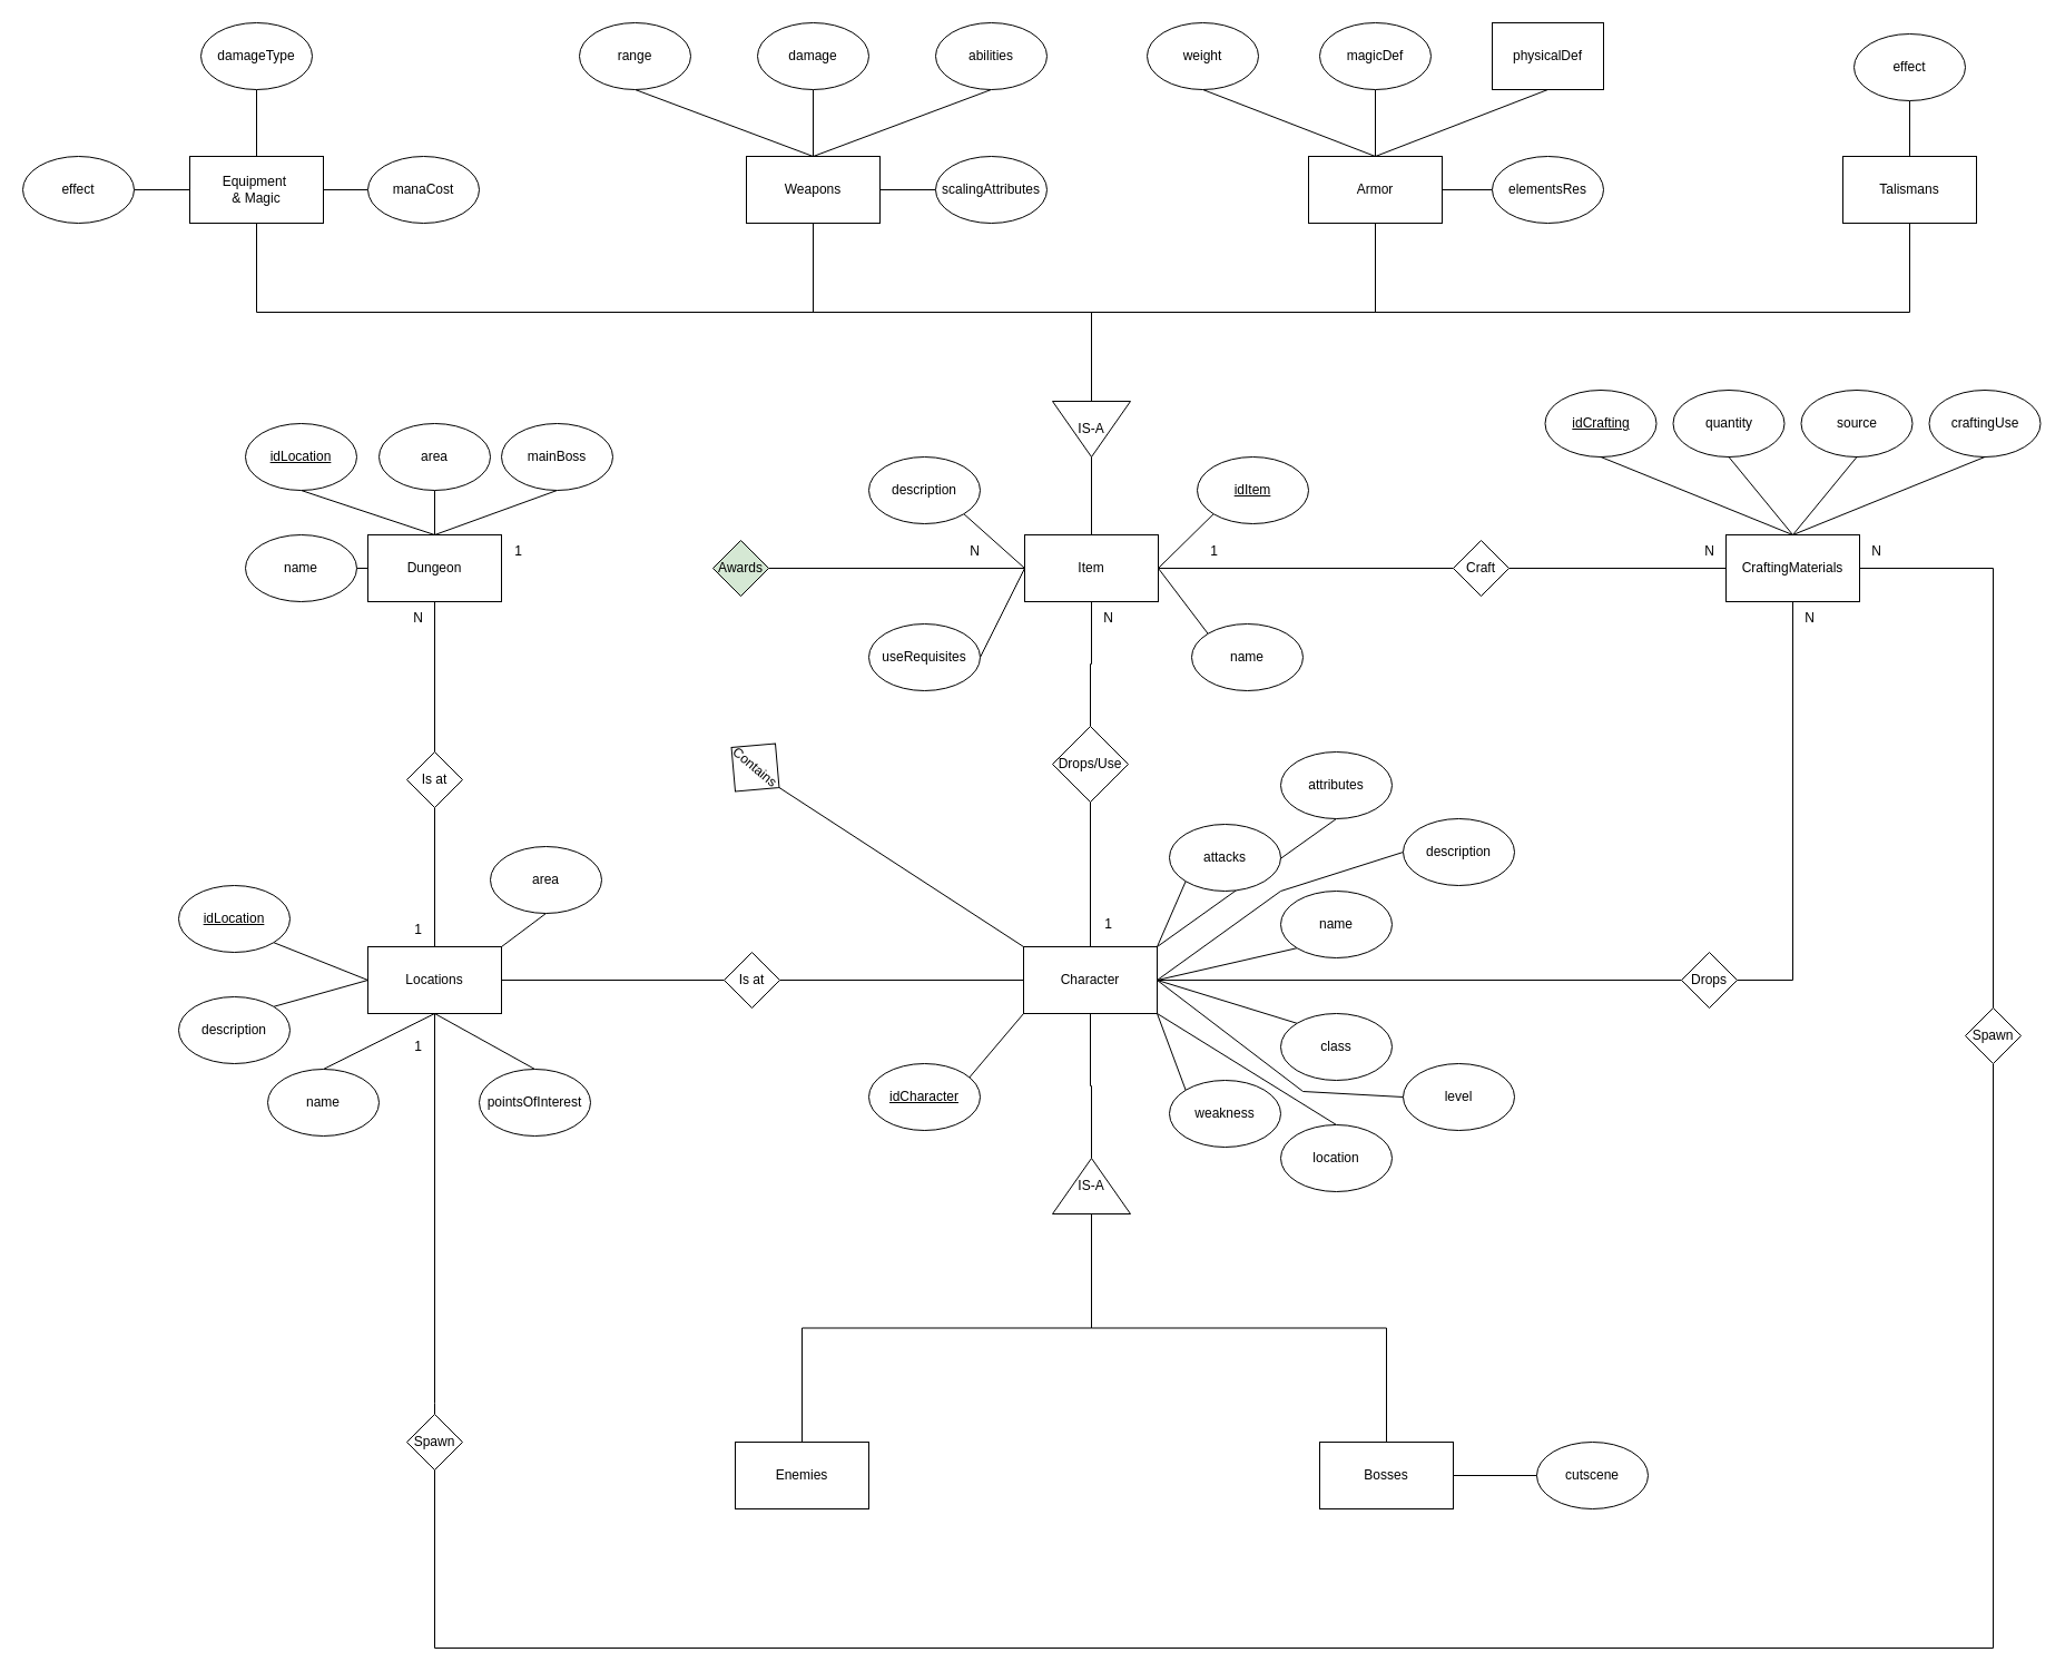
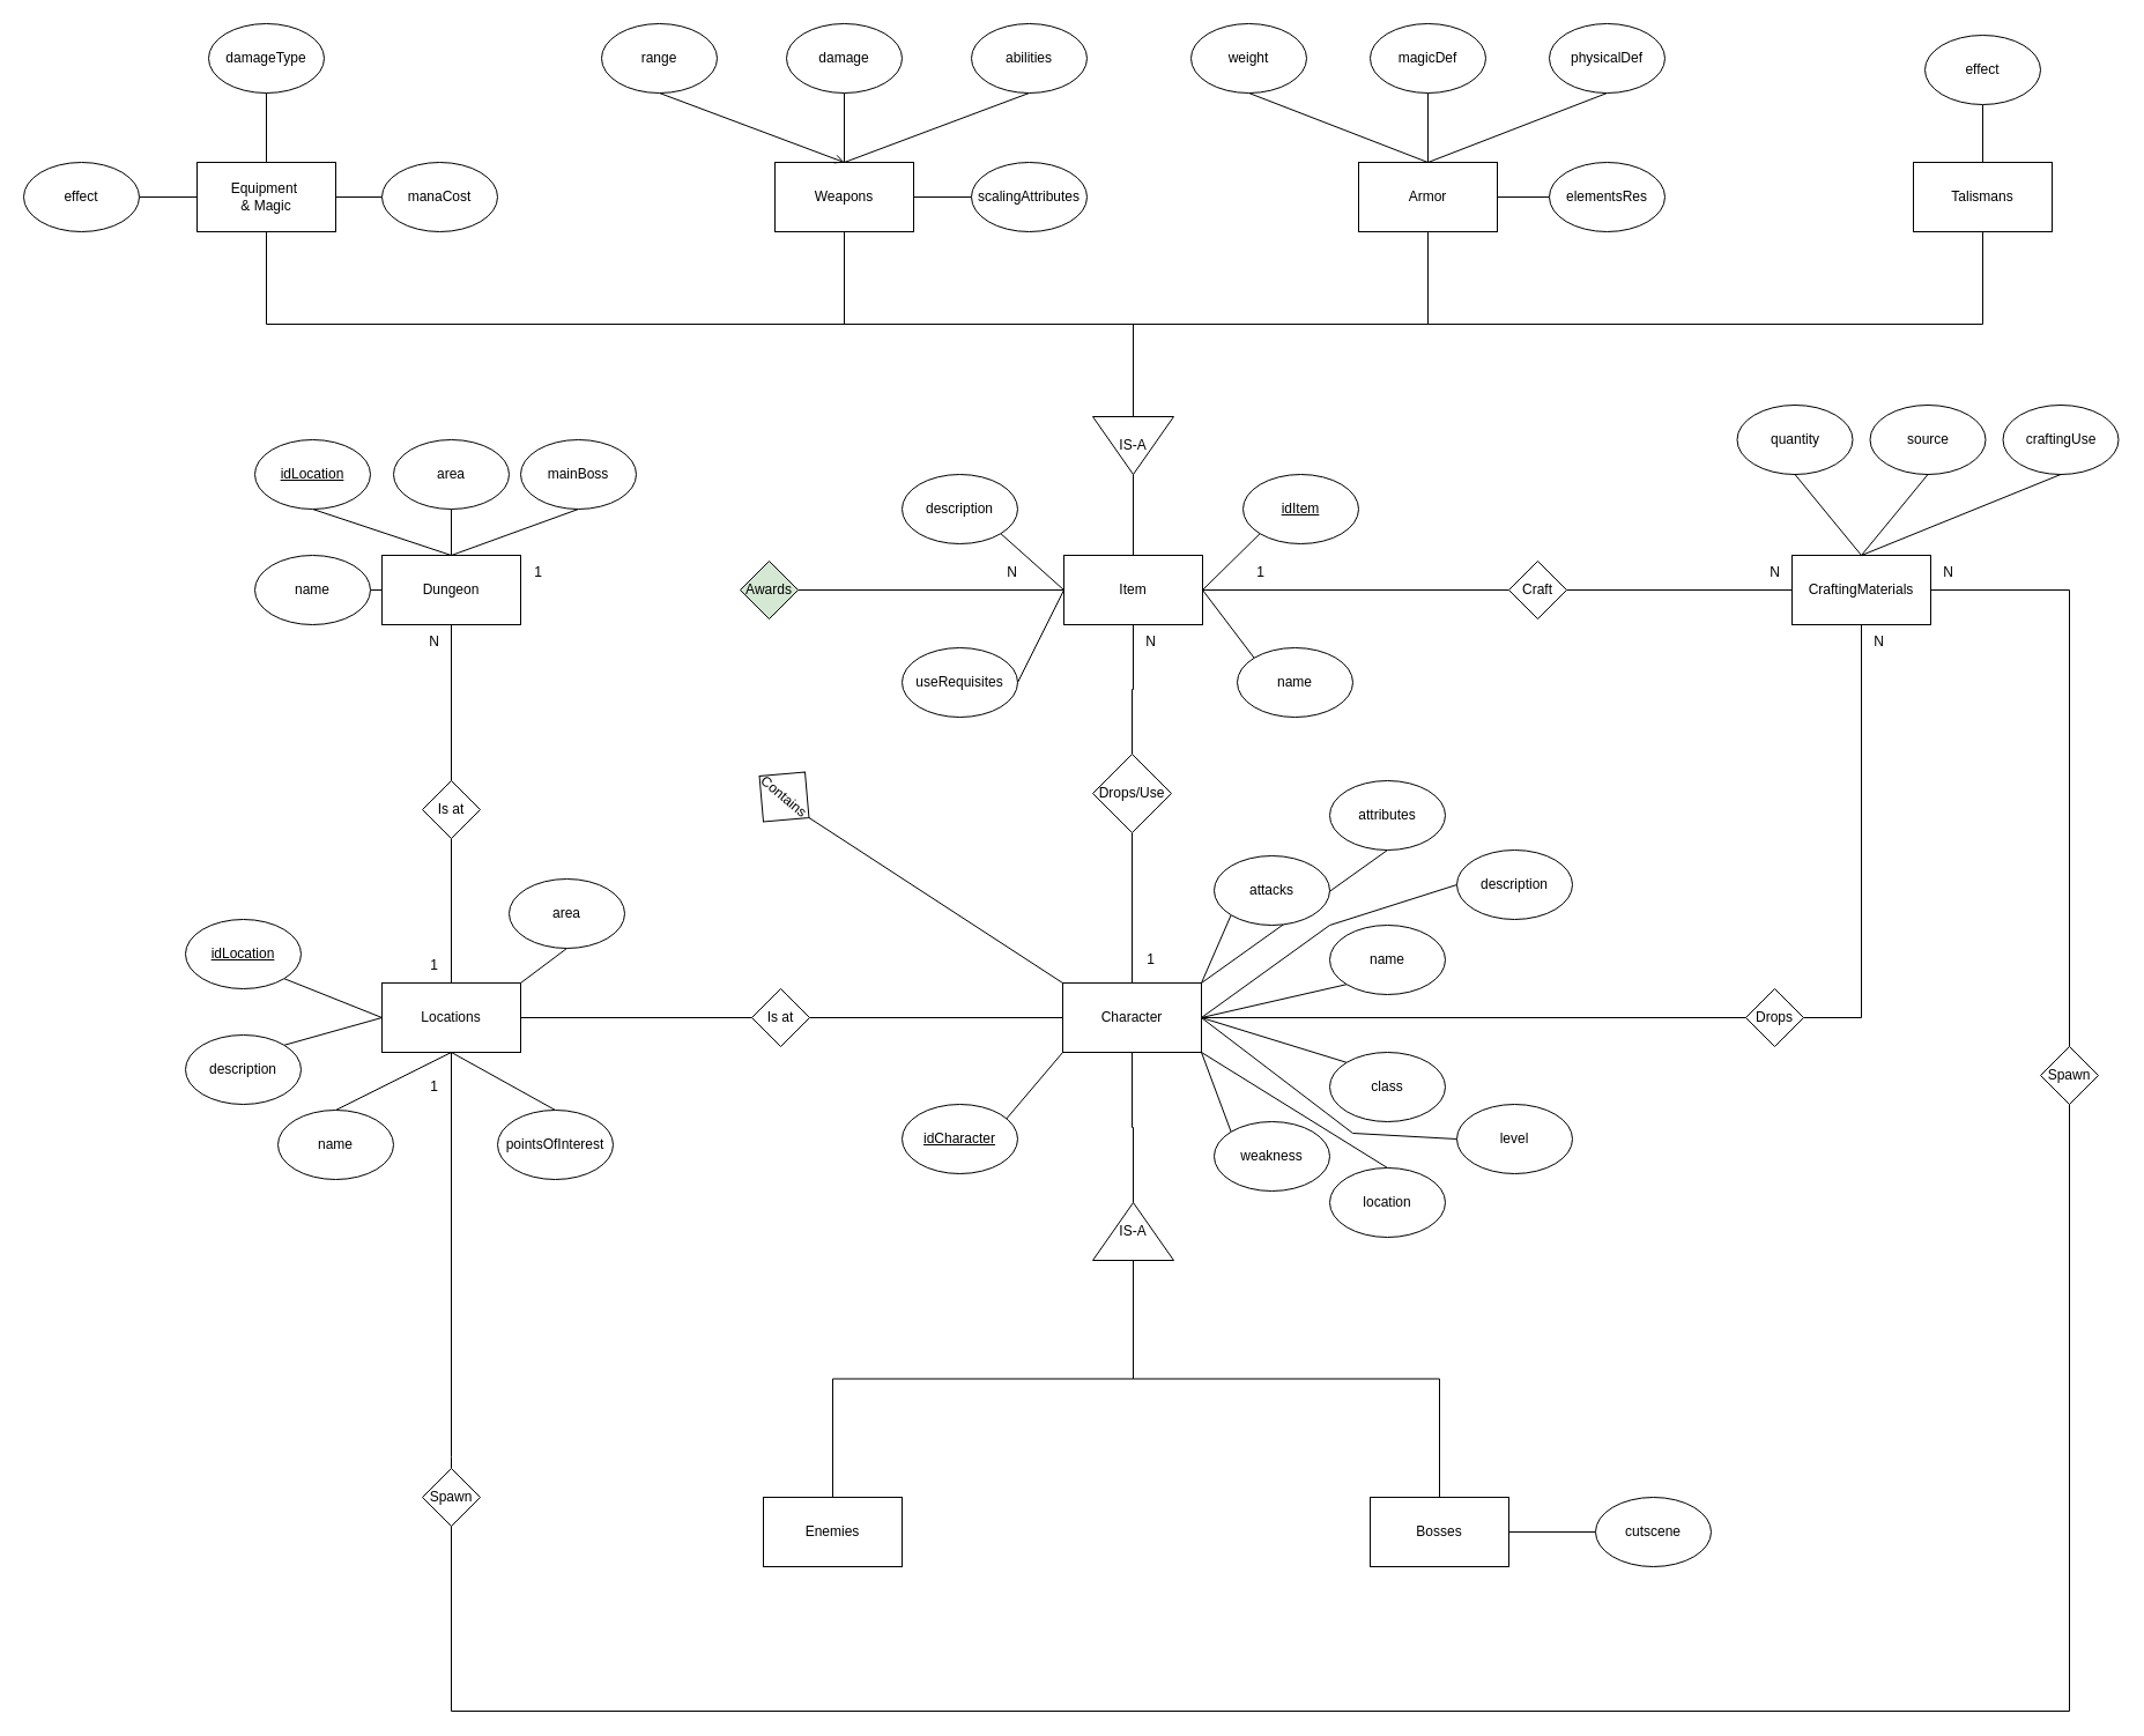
- <mxCell id="40" value="physicalDef" style="whiteSpace=wrap;html=1;rounded=0;" vertex="1" parent="1"><mxGeometry x="1340" y="20" width="100" height="60" as="geometry" /></mxCell>
+ <mxCell id="40" value="physicalDef" style="ellipse;whiteSpace=wrap;html=1;" vertex="1" parent="1"><mxGeometry x="1340" y="20" width="100" height="60" as="geometry" /></mxCell>
- <mxCell id="33" style="rounded=0;orthogonalLoop=1;jettySize=auto;html=1;exitX=0.5;exitY=1;exitDx=0;exitDy=0;endArrow=none;endFill=0;entryX=0.5;entryY=0;entryDx=0;entryDy=0;" edge="1" parent="1" source="34" target="7"><mxGeometry relative="1" as="geometry" /></mxCell>
+ <mxCell id="33" style="rounded=0;orthogonalLoop=1;jettySize=auto;html=1;exitX=0.5;exitY=1;exitDx=0;exitDy=0;endArrow=open;endFill=0;entryX=0.5;entryY=0;entryDx=0;entryDy=0;" edge="1" parent="1" source="34" target="7"><mxGeometry relative="1" as="geometry" /></mxCell>
- <mxCell id="129" value="&lt;u&gt;idCrafting&lt;/u&gt;" style="ellipse;whiteSpace=wrap;html=1;" vertex="1" parent="1"><mxGeometry x="1387.5" y="350" width="100" height="60" as="geometry" /></mxCell>
- <mxCell id="128" style="rounded=0;orthogonalLoop=1;jettySize=auto;html=1;exitX=0.5;exitY=1;exitDx=0;exitDy=0;entryX=0.5;entryY=0;entryDx=0;entryDy=0;endArrow=none;endFill=0;" edge="1" parent="1" source="129" target="102"><mxGeometry relative="1" as="geometry" /></mxCell>
